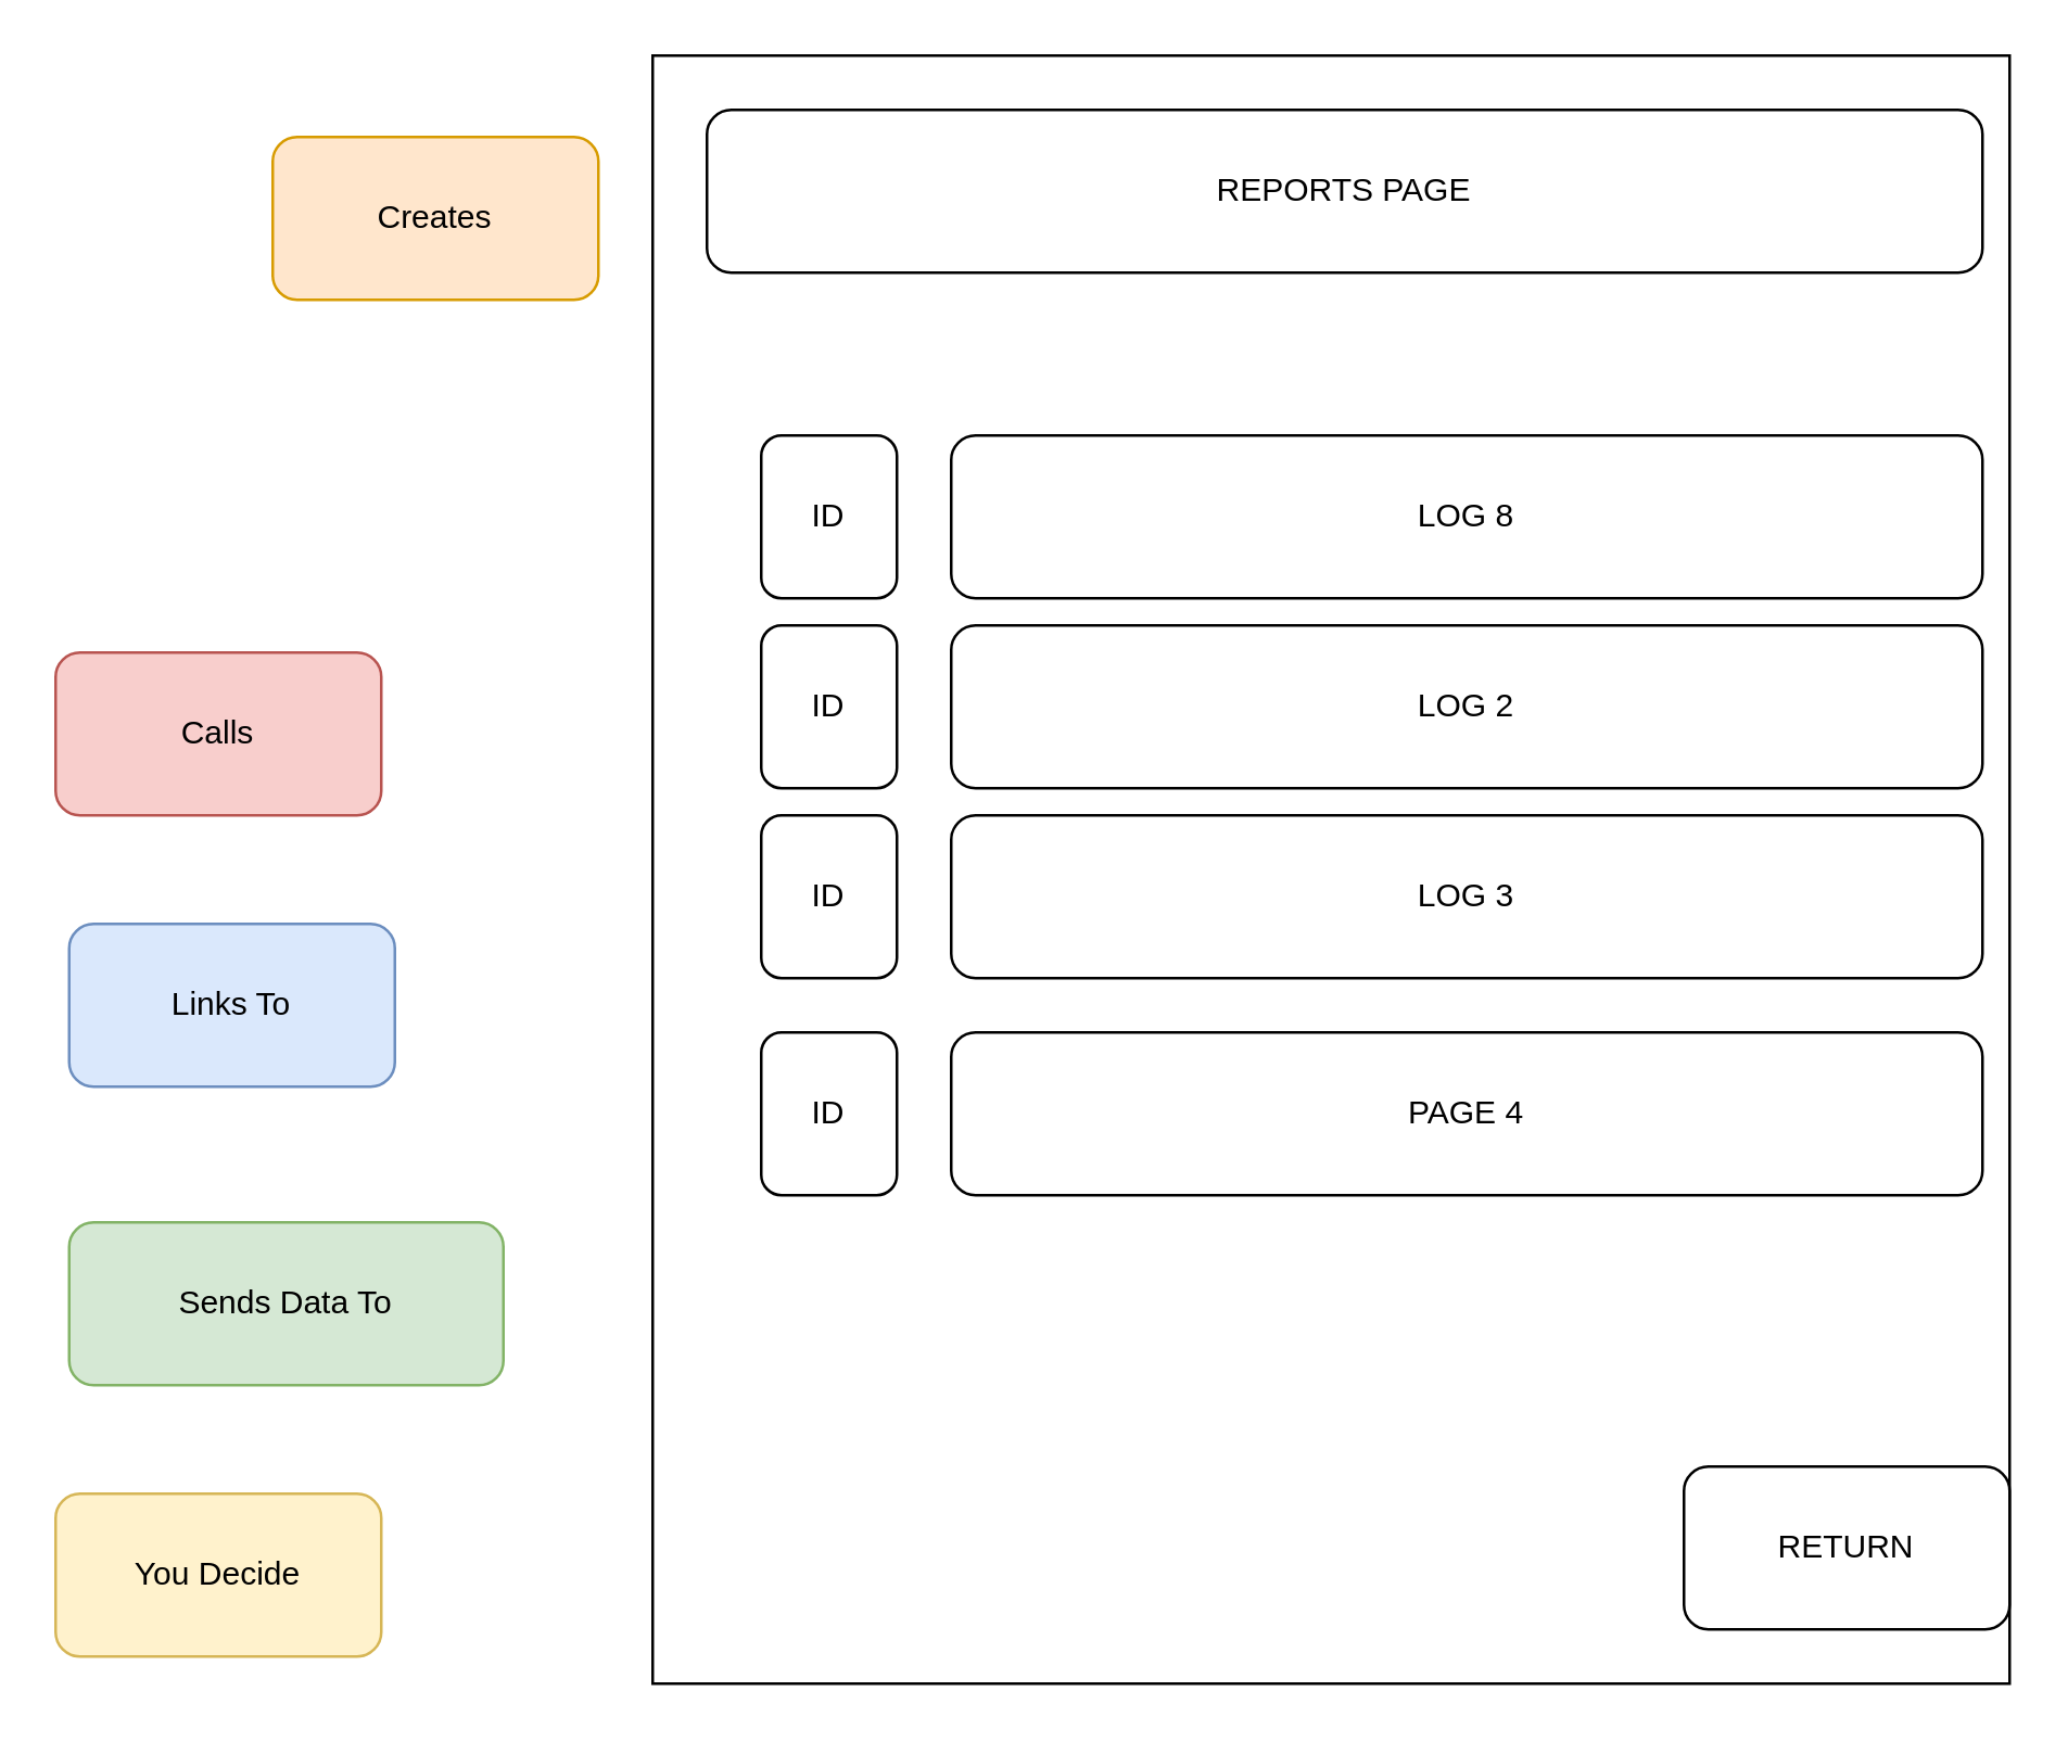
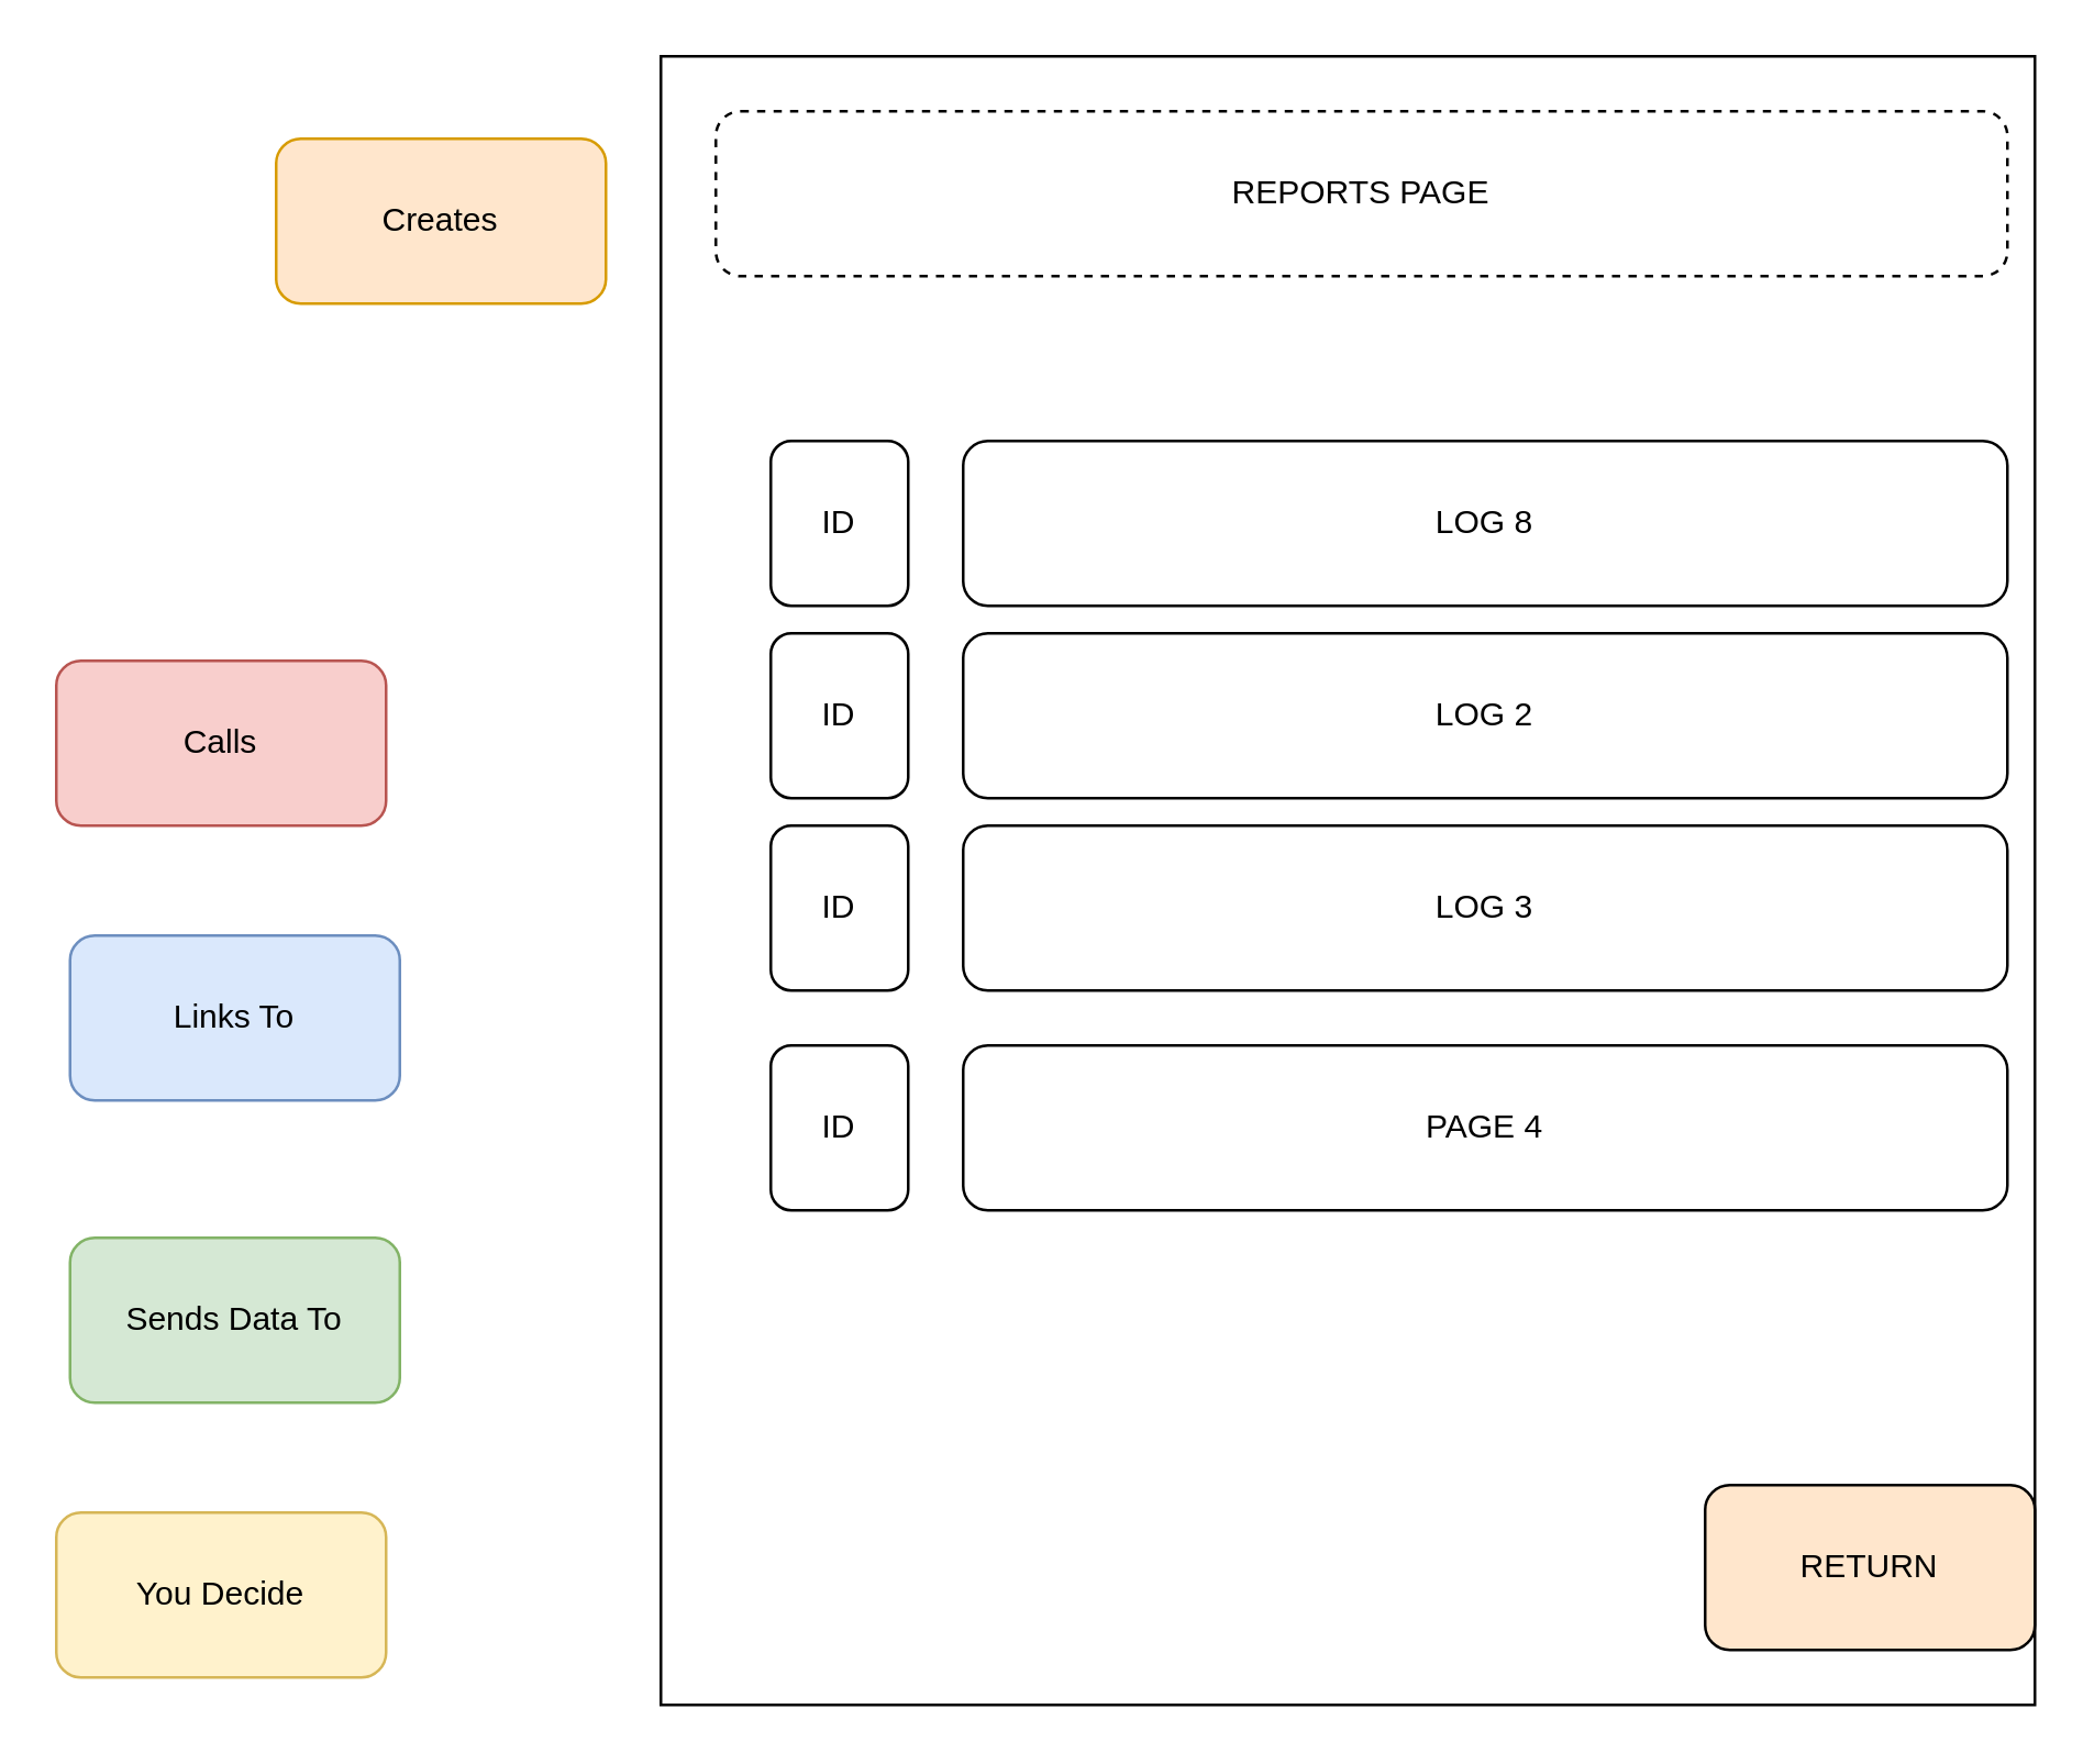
- <mxCell id="8" value="REPORTS PAGE" style="rounded=1;whiteSpace=wrap;html=1;" parent="1" vertex="1"><mxGeometry x="260" y="40" width="470" height="60" as="geometry" /></mxCell>
+ <mxCell id="8" value="REPORTS PAGE" style="rounded=1;whiteSpace=wrap;html=1;dashed=1;" parent="1" vertex="1"><mxGeometry x="260" y="40" width="470" height="60" as="geometry" /></mxCell>
- <mxCell id="4" value="Sends Data To" style="rounded=1;whiteSpace=wrap;html=1;fillColor=#d5e8d4;strokeColor=#82b366;" parent="1" vertex="1"><mxGeometry x="25" y="450" width="160" height="60" as="geometry" /></mxCell>
+ <mxCell id="4" value="Sends Data To" style="rounded=1;whiteSpace=wrap;html=1;fillColor=#d5e8d4;strokeColor=#82b366;" parent="1" vertex="1"><mxGeometry x="25" y="450" width="120" height="60" as="geometry" /></mxCell>
- <mxCell id="14" value="RETURN" style="rounded=1;whiteSpace=wrap;html=1;" parent="1" vertex="1"><mxGeometry x="620" y="540" width="120" height="60" as="geometry" /></mxCell>
+ <mxCell id="14" value="RETURN" style="rounded=1;whiteSpace=wrap;html=1;fillColor=#ffe6cc;" parent="1" vertex="1"><mxGeometry x="620" y="540" width="120" height="60" as="geometry" /></mxCell>
